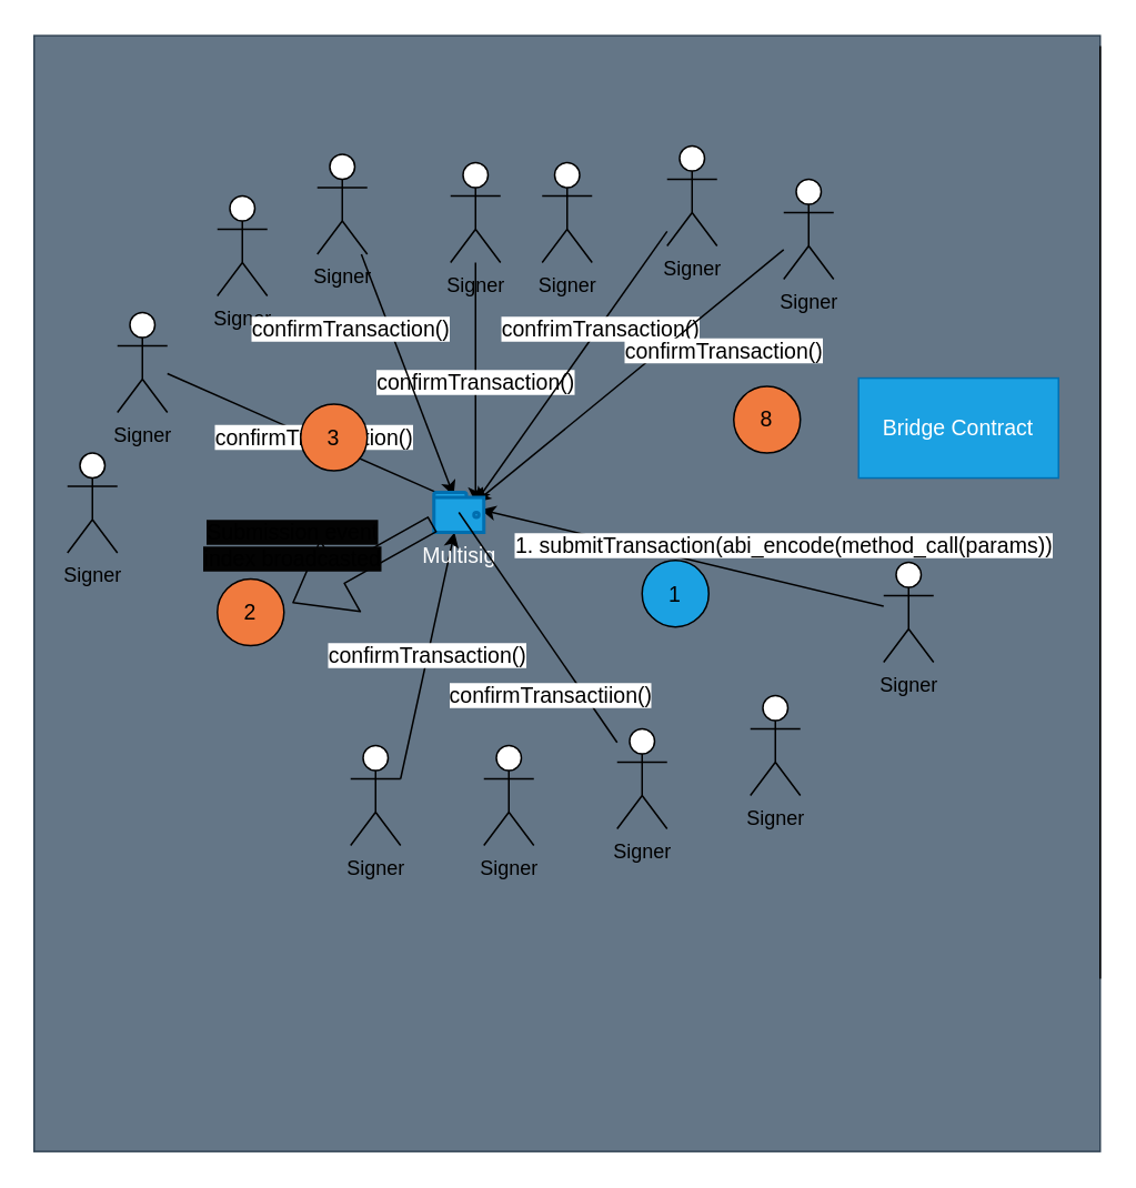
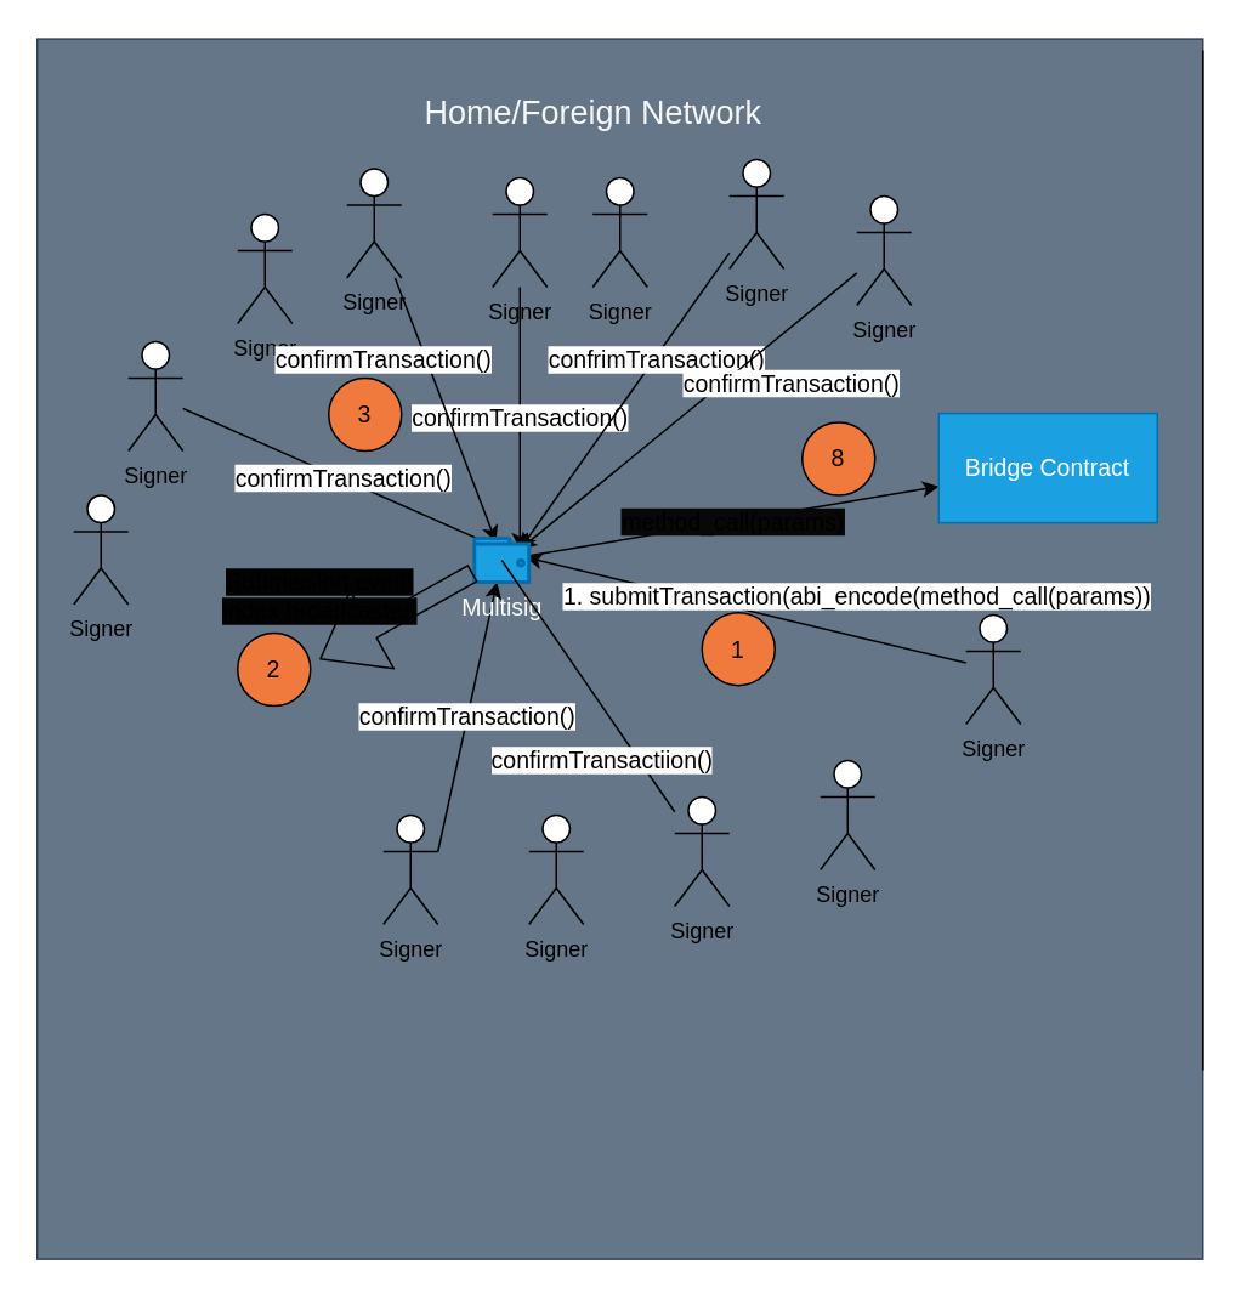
+ <mxCell id="4" value="Home/Foreign Network" style="text;html=1;align=center;verticalAlign=middle;resizable=0;points=[];autosize=1;strokeColor=none;fillColor=none;fontSize=18;fontColor=#F7F7F7;" parent="1" vertex="1"><mxGeometry x="225" y="47" width="200" height="30" as="geometry" /></mxCell>
- <mxCell id="31" value="3" style="ellipse;whiteSpace=wrap;html=1;aspect=fixed;fontSize=13;fillColor=#F07A3E;" vertex="1" parent="1"><mxGeometry x="180" y="242" width="40" height="40" as="geometry" /></mxCell>
+ <mxCell id="31" value="3" style="ellipse;whiteSpace=wrap;html=1;aspect=fixed;fontSize=13;fillColor=#F07A3E;" vertex="1" parent="1"><mxGeometry x="180" y="207" width="40" height="40" as="geometry" /></mxCell>
+ <mxCell id="26" value="&lt;span style=&quot;background-color: rgb(8 , 8 , 8)&quot;&gt;method_call(params)&lt;/span&gt;" style="edgeStyle=none;html=1;labelBackgroundColor=none;fontSize=13;" edge="1" parent="1" source="27" target="32"><mxGeometry relative="1" as="geometry" /></mxCell>
- <mxCell id="25" value="1" style="ellipse;whiteSpace=wrap;html=1;aspect=fixed;fontSize=13;fillColor=#1ba1e2;" vertex="1" parent="1"><mxGeometry x="385" y="335.75" width="40" height="40" as="geometry" /></mxCell>
+ <mxCell id="25" value="1" style="ellipse;whiteSpace=wrap;html=1;aspect=fixed;fontSize=13;fillColor=#F07A3E;" vertex="1" parent="1"><mxGeometry x="385" y="335.75" width="40" height="40" as="geometry" /></mxCell>
